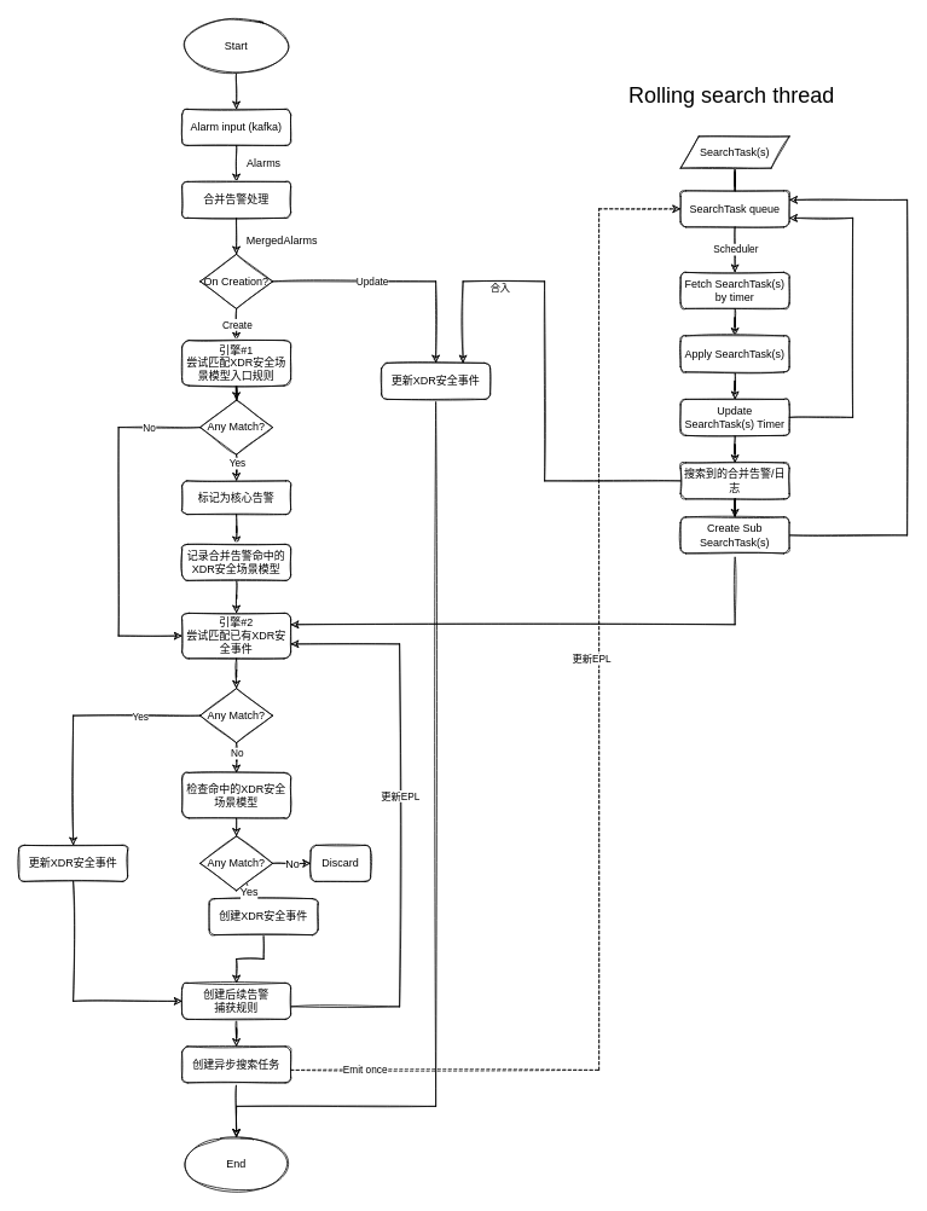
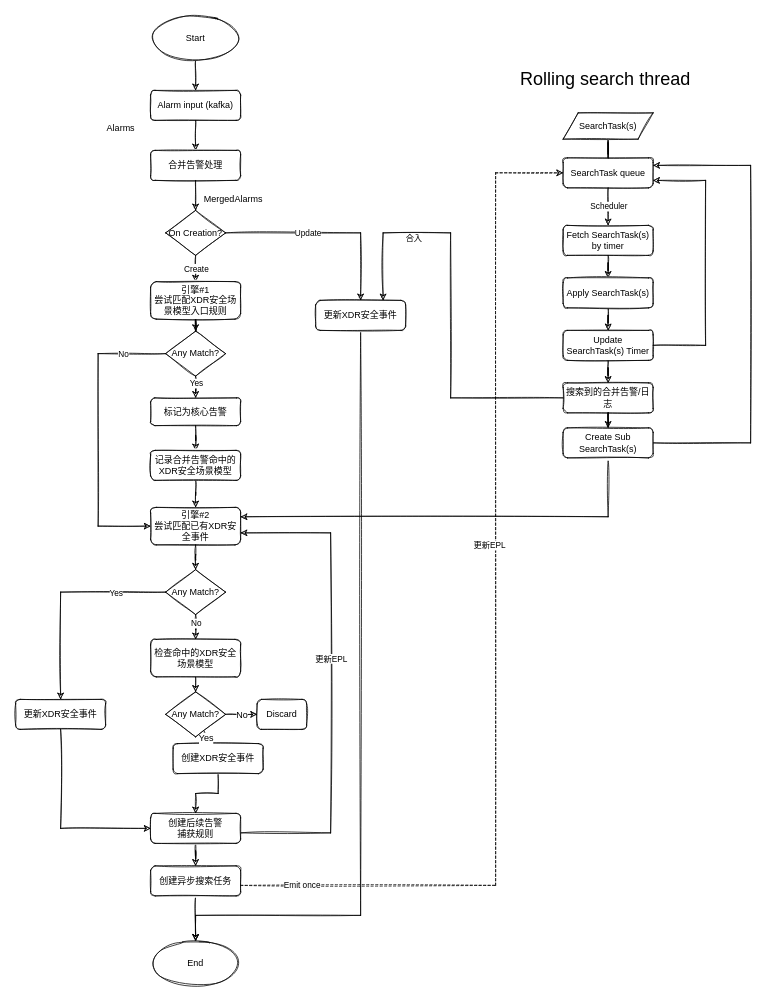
- <mxCell id="6" value="Alarms" style="text;html=1;align=center;verticalAlign=middle;resizable=0;points=[];autosize=1;strokeColor=none;fillColor=none;sketch=1;" parent="1" vertex="1"><mxGeometry x="260" y="165" width="60" height="30" as="geometry" /></mxCell>
+ <mxCell id="6" value="Alarms" style="text;html=1;align=center;verticalAlign=middle;resizable=0;points=[];autosize=1;strokeColor=none;fillColor=none;sketch=1;" parent="1" vertex="1"><mxGeometry x="130" y="155" width="60" height="30" as="geometry" /></mxCell>
